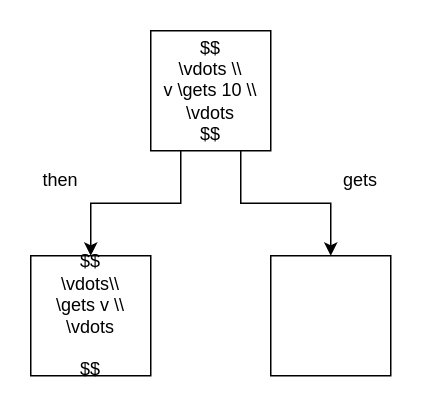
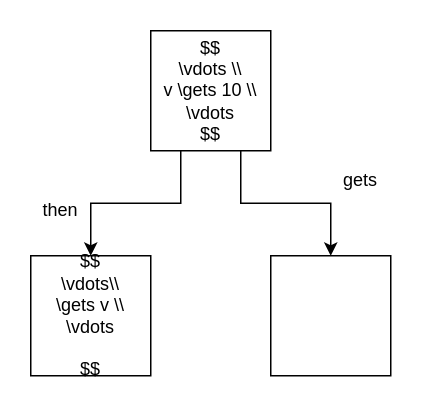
- <mxCell id="8" value="then" style="text;html=1;strokeColor=none;fillColor=none;align=center;verticalAlign=middle;whiteSpace=wrap;rounded=0;" vertex="1" parent="1"><mxGeometry x="20" y="110" width="40" height="20" as="geometry" /></mxCell>
+ <mxCell id="8" value="then" style="text;html=1;strokeColor=none;fillColor=none;align=center;verticalAlign=middle;whiteSpace=wrap;rounded=0;" vertex="1" parent="1"><mxGeometry x="20" y="130" width="40" height="20" as="geometry" /></mxCell>
